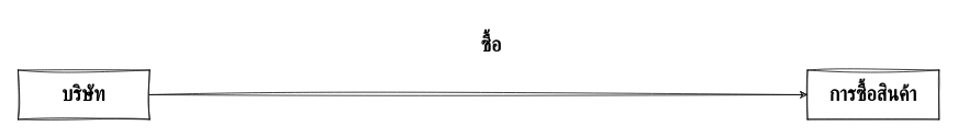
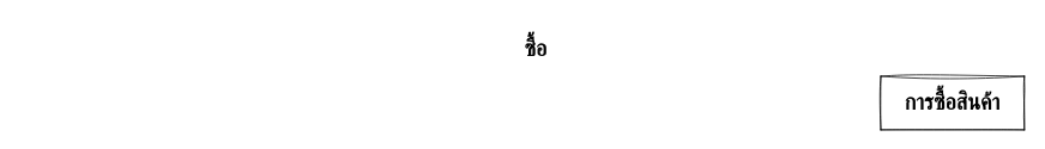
- <mxCell id="3" value="&lt;h1&gt;บริษัท&lt;/h1&gt;" style="rounded=0;whiteSpace=wrap;html=1;sketch=1;curveFitting=1;jiggle=2;" vertex="1" parent="1"><mxGeometry x="20" y="85" width="160" height="60" as="geometry" /></mxCell>
- <mxCell id="2" style="edgeStyle=orthogonalEdgeStyle;rounded=0;orthogonalLoop=1;jettySize=auto;html=1;entryX=0;entryY=0.5;entryDx=0;entryDy=0;sketch=1;curveFitting=1;jiggle=2;" edge="1" parent="1" source="3" target="4"><mxGeometry relative="1" as="geometry" /></mxCell>
